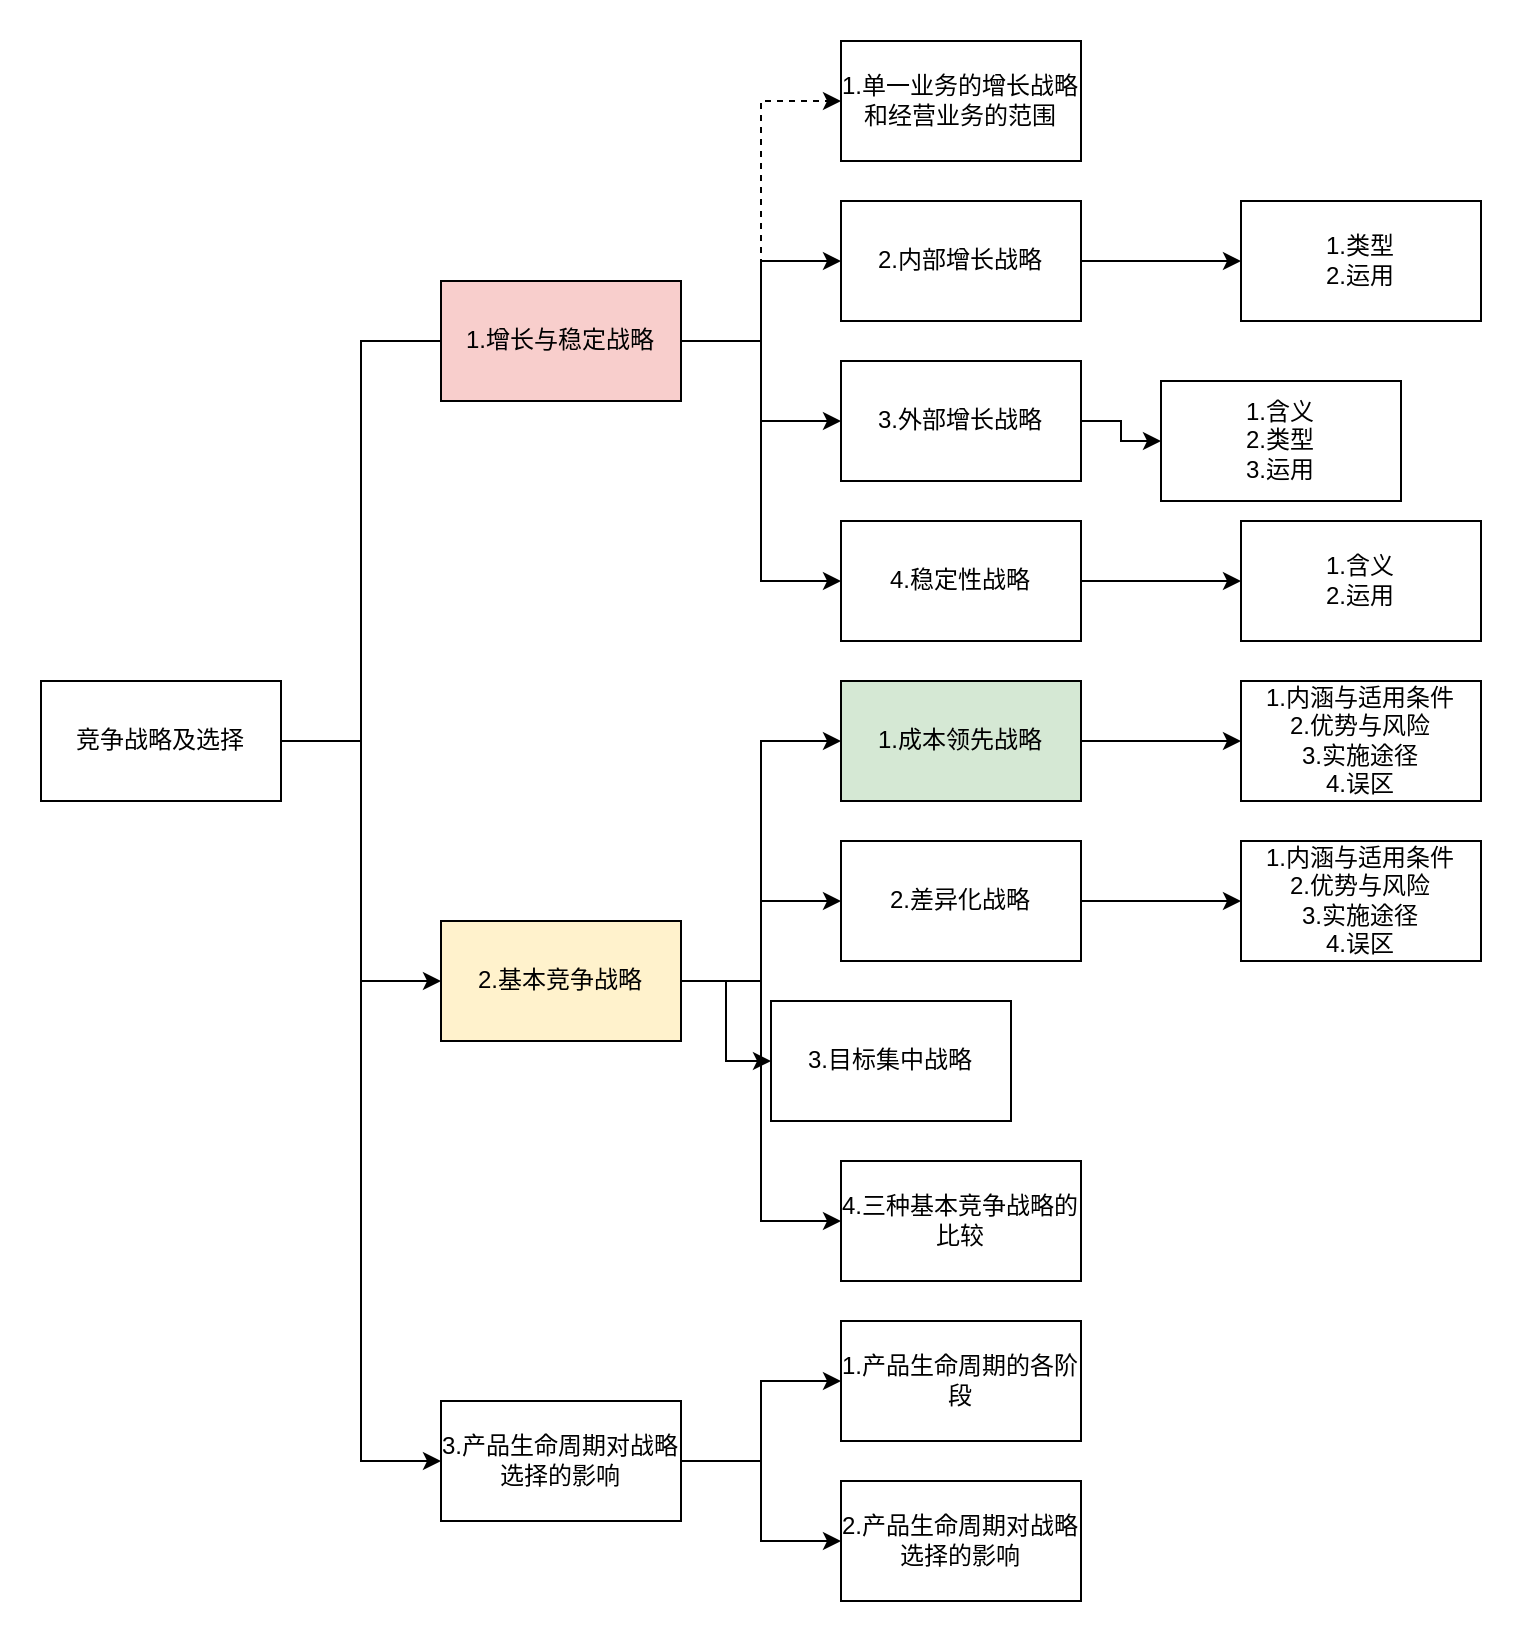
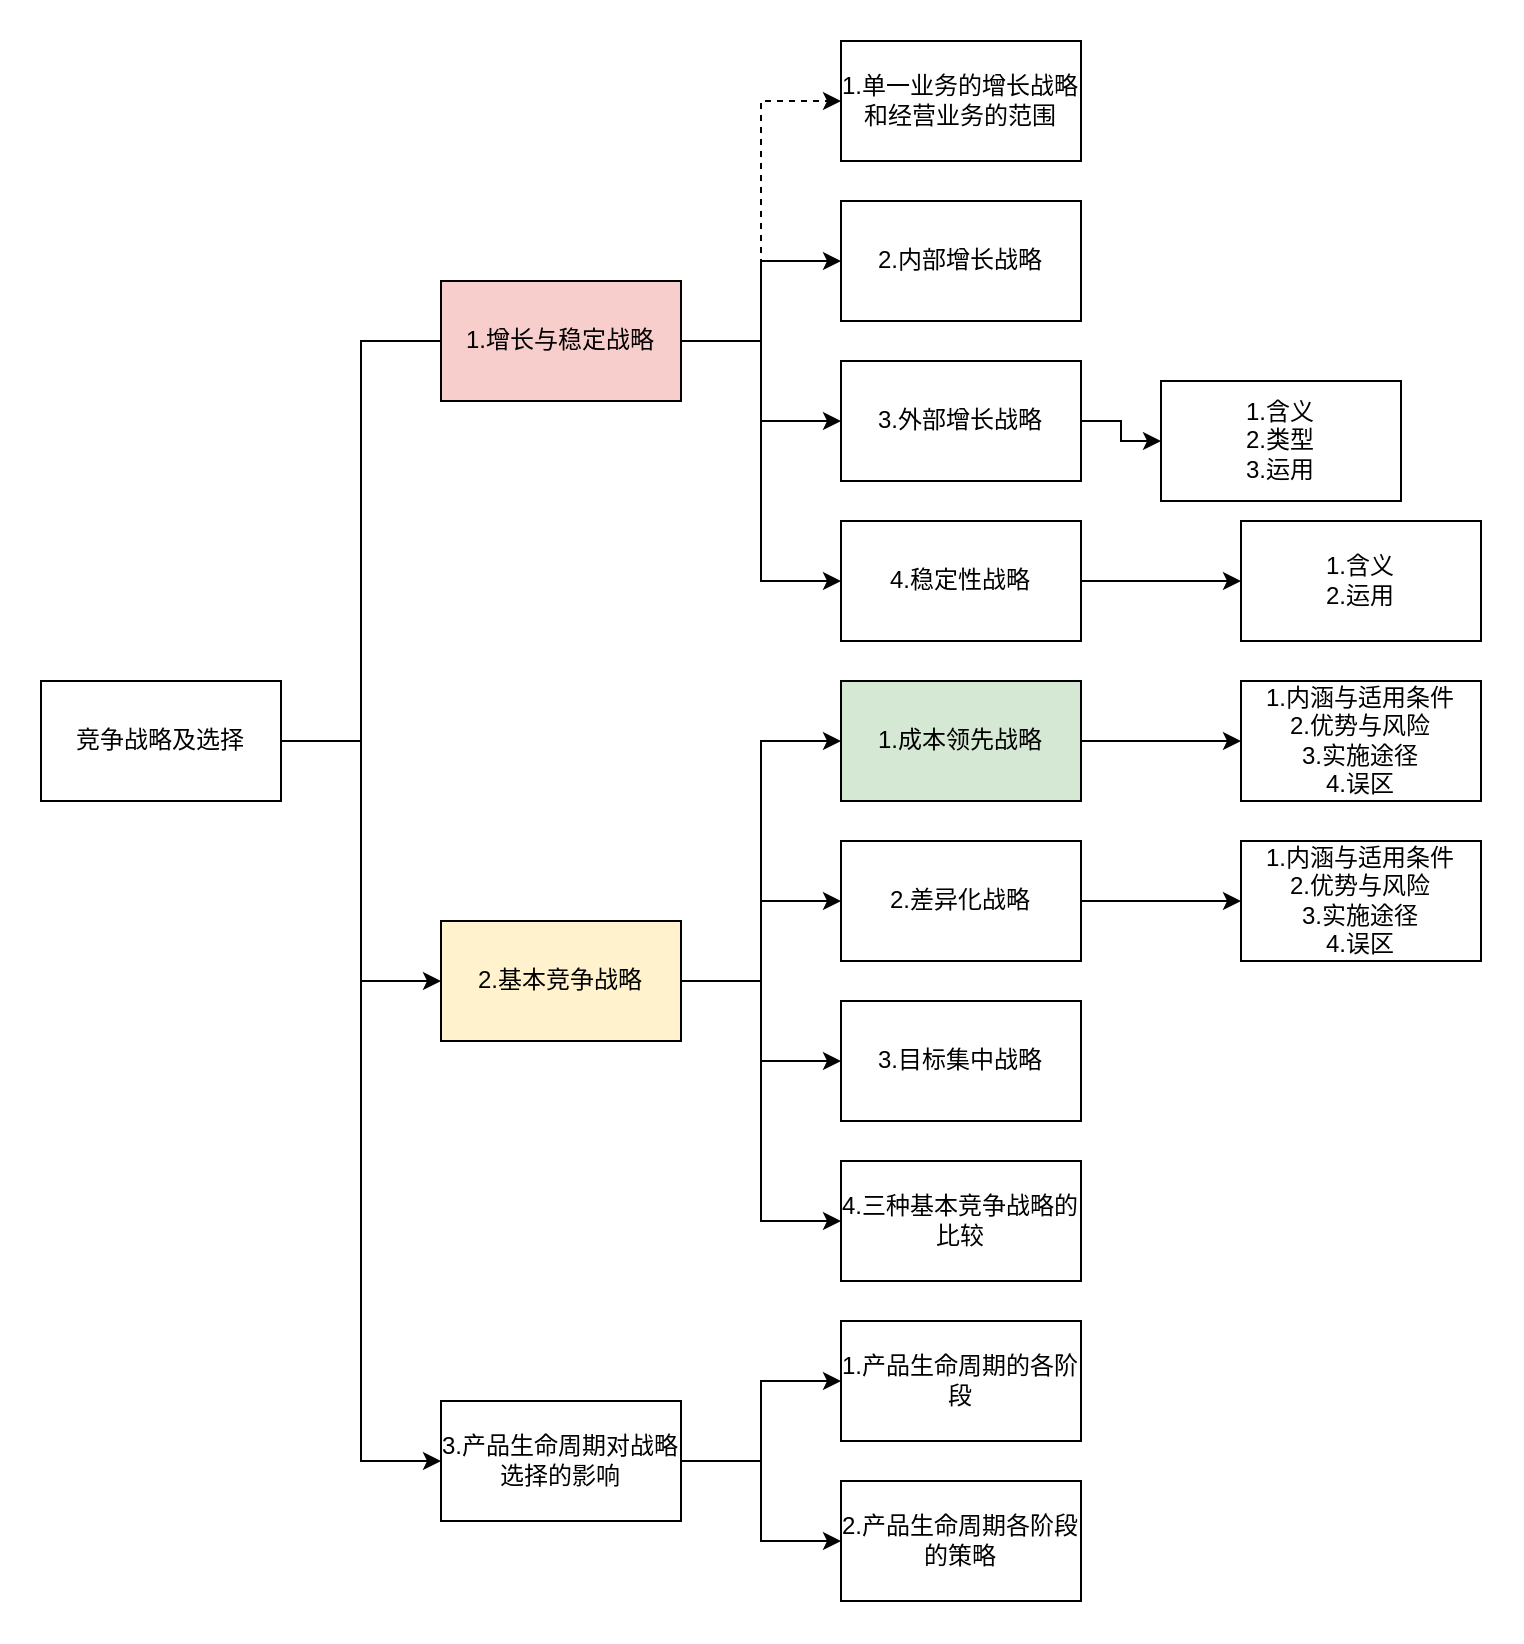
- <mxCell id="33" value="" style="edgeStyle=orthogonalEdgeStyle;rounded=0;orthogonalLoop=1;jettySize=auto;html=1;" parent="1" source="34" target="35" edge="1"><mxGeometry relative="1" as="geometry" /></mxCell>
- <mxCell id="35" value="&lt;div&gt;1.类型&lt;/div&gt;&lt;div&gt;2.运用&lt;/div&gt;" style="rounded=0;whiteSpace=wrap;html=1;" parent="1" vertex="1"><mxGeometry x="620" y="100" width="120" height="60" as="geometry" /></mxCell>
- <mxCell id="26" value="3.目标集中战略" style="rounded=0;whiteSpace=wrap;html=1;" parent="1" vertex="1"><mxGeometry x="385" y="500" width="120" height="60" as="geometry" /></mxCell>
+ <mxCell id="26" value="3.目标集中战略" style="rounded=0;whiteSpace=wrap;html=1;" parent="1" vertex="1"><mxGeometry x="420" y="500" width="120" height="60" as="geometry" /></mxCell>
- <mxCell id="30" value="2.产品生命周期对战略选择的影响" style="rounded=0;whiteSpace=wrap;html=1;" parent="1" vertex="1"><mxGeometry x="420" y="740" width="120" height="60" as="geometry" /></mxCell>
+ <mxCell id="30" value="2.产品生命周期各阶段的策略" style="rounded=0;whiteSpace=wrap;html=1;" parent="1" vertex="1"><mxGeometry x="420" y="740" width="120" height="60" as="geometry" /></mxCell>
